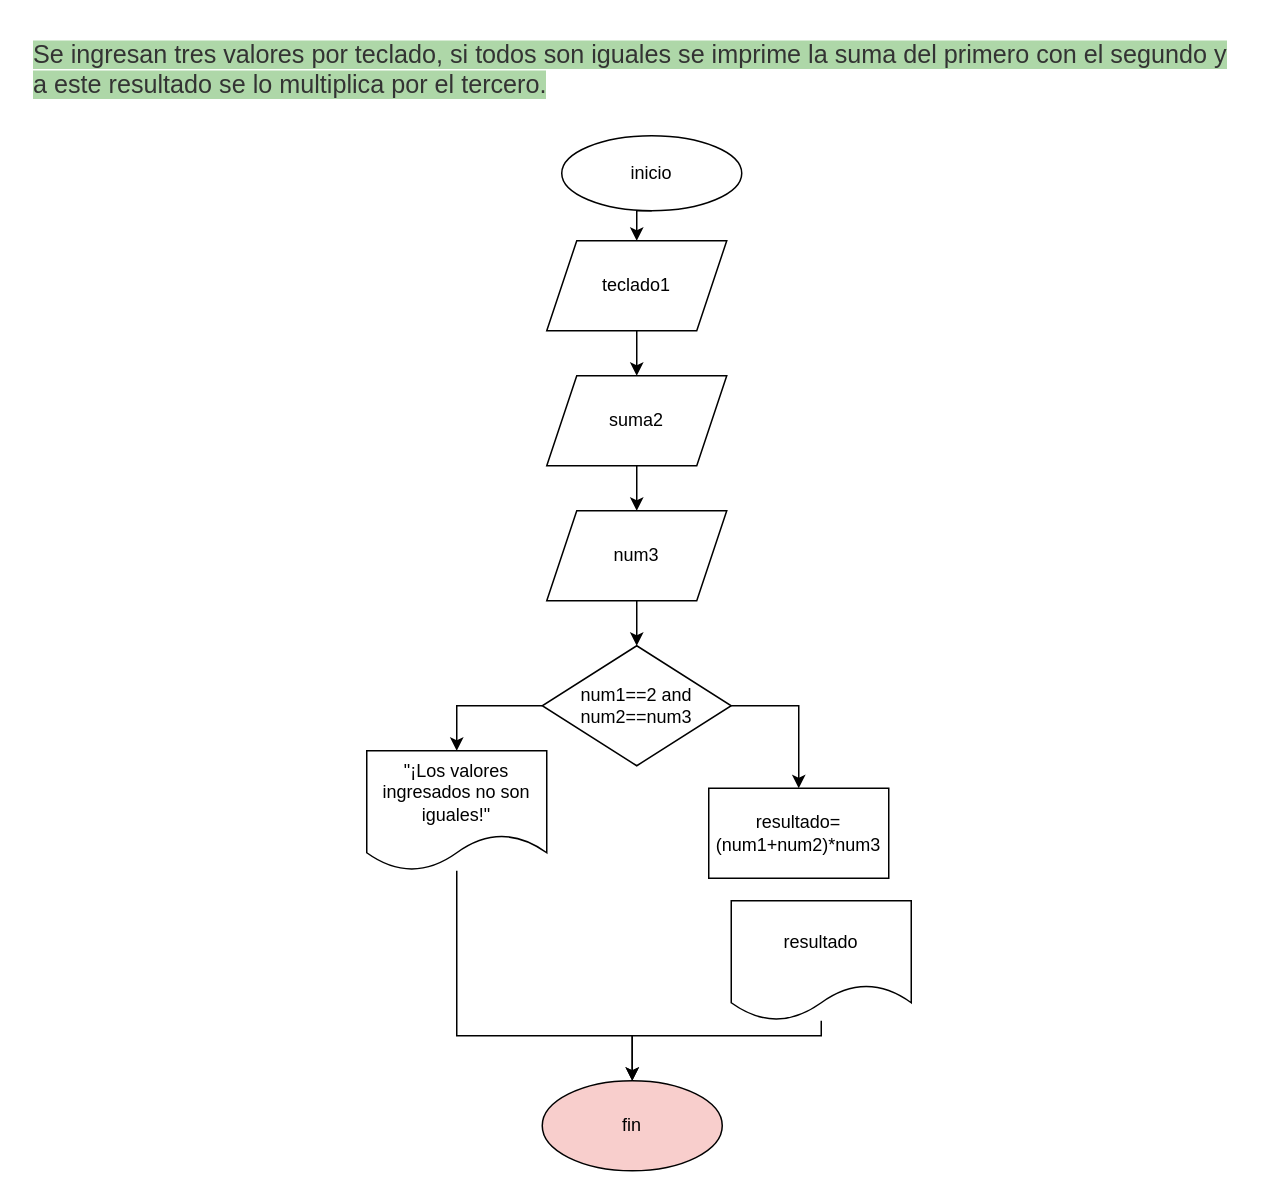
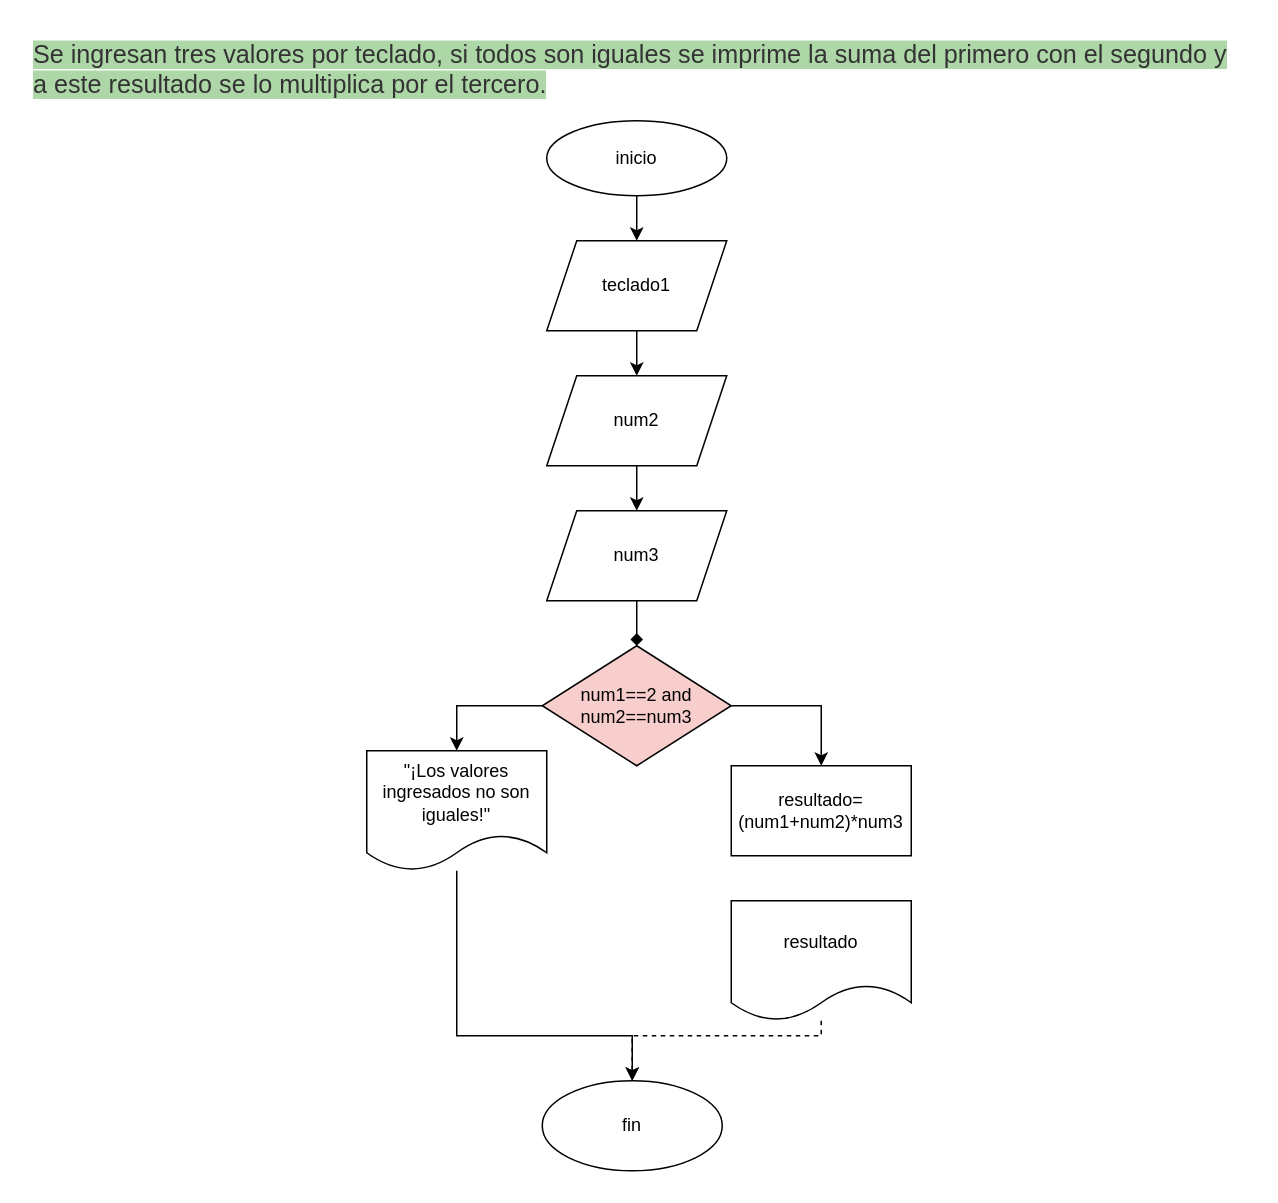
- <mxCell id="4" value="inicio" style="ellipse;whiteSpace=wrap;html=1;" vertex="1" parent="1"><mxGeometry x="374" y="90" width="120" height="50" as="geometry" /></mxCell>
+ <mxCell id="4" value="inicio" style="ellipse;whiteSpace=wrap;html=1;" vertex="1" parent="1"><mxGeometry x="364" y="80" width="120" height="50" as="geometry" /></mxCell>
- <mxCell id="8" value="suma2" style="shape=parallelogram;perimeter=parallelogramPerimeter;whiteSpace=wrap;html=1;fixedSize=1;" vertex="1" parent="1"><mxGeometry x="364" y="250" width="120" height="60" as="geometry" /></mxCell>
+ <mxCell id="8" value="num2" style="shape=parallelogram;perimeter=parallelogramPerimeter;whiteSpace=wrap;html=1;fixedSize=1;" vertex="1" parent="1"><mxGeometry x="364" y="250" width="120" height="60" as="geometry" /></mxCell>
- <mxCell id="9" style="edgeStyle=orthogonalEdgeStyle;rounded=0;orthogonalLoop=1;jettySize=auto;html=1;exitX=0.5;exitY=1;exitDx=0;exitDy=0;entryX=0.5;entryY=0;entryDx=0;entryDy=0;" edge="1" parent="1" source="10" target="13"><mxGeometry relative="1" as="geometry" /></mxCell>
+ <mxCell id="9" style="edgeStyle=orthogonalEdgeStyle;rounded=0;orthogonalLoop=1;jettySize=auto;html=1;exitX=0.5;exitY=1;exitDx=0;exitDy=0;entryX=0.5;entryY=0;entryDx=0;entryDy=0;endArrow=diamond;" edge="1" parent="1" source="10" target="13"><mxGeometry relative="1" as="geometry" /></mxCell>
- <mxCell id="13" value="num1==2 and num2==num3" style="rhombus;whiteSpace=wrap;html=1;" vertex="1" parent="1"><mxGeometry x="361" y="430" width="126" height="80" as="geometry" /></mxCell>
+ <mxCell id="13" value="num1==2 and num2==num3" style="rhombus;whiteSpace=wrap;html=1;fillColor=#f8cecc;" vertex="1" parent="1"><mxGeometry x="361" y="430" width="126" height="80" as="geometry" /></mxCell>
- <mxCell id="14" value="resultado=(num1+num2)*num3" style="rounded=0;whiteSpace=wrap;html=1;" vertex="1" parent="1"><mxGeometry x="472" y="525" width="120" height="60" as="geometry" /></mxCell>
+ <mxCell id="14" value="resultado=(num1+num2)*num3" style="rounded=0;whiteSpace=wrap;html=1;" vertex="1" parent="1"><mxGeometry x="487" y="510" width="120" height="60" as="geometry" /></mxCell>
- <mxCell id="18" style="edgeStyle=orthogonalEdgeStyle;rounded=0;orthogonalLoop=1;jettySize=auto;html=1;entryX=0.5;entryY=0;entryDx=0;entryDy=0;" edge="1" parent="1" source="19" target="17"><mxGeometry relative="1" as="geometry"><Array as="points"><mxPoint x="547" y="690" /><mxPoint x="421" y="690" /></Array></mxGeometry></mxCell>
+ <mxCell id="18" style="edgeStyle=orthogonalEdgeStyle;rounded=0;orthogonalLoop=1;jettySize=auto;html=1;entryX=0.5;entryY=0;entryDx=0;entryDy=0;dashed=1;" edge="1" parent="1" source="19" target="17"><mxGeometry relative="1" as="geometry"><Array as="points"><mxPoint x="547" y="690" /><mxPoint x="421" y="690" /></Array></mxGeometry></mxCell>
- <mxCell id="17" value="fin" style="ellipse;whiteSpace=wrap;html=1;fillColor=#f8cecc;" vertex="1" parent="1"><mxGeometry x="361" y="720" width="120" height="60" as="geometry" /></mxCell>
+ <mxCell id="17" value="fin" style="ellipse;whiteSpace=wrap;html=1;" vertex="1" parent="1"><mxGeometry x="361" y="720" width="120" height="60" as="geometry" /></mxCell>
